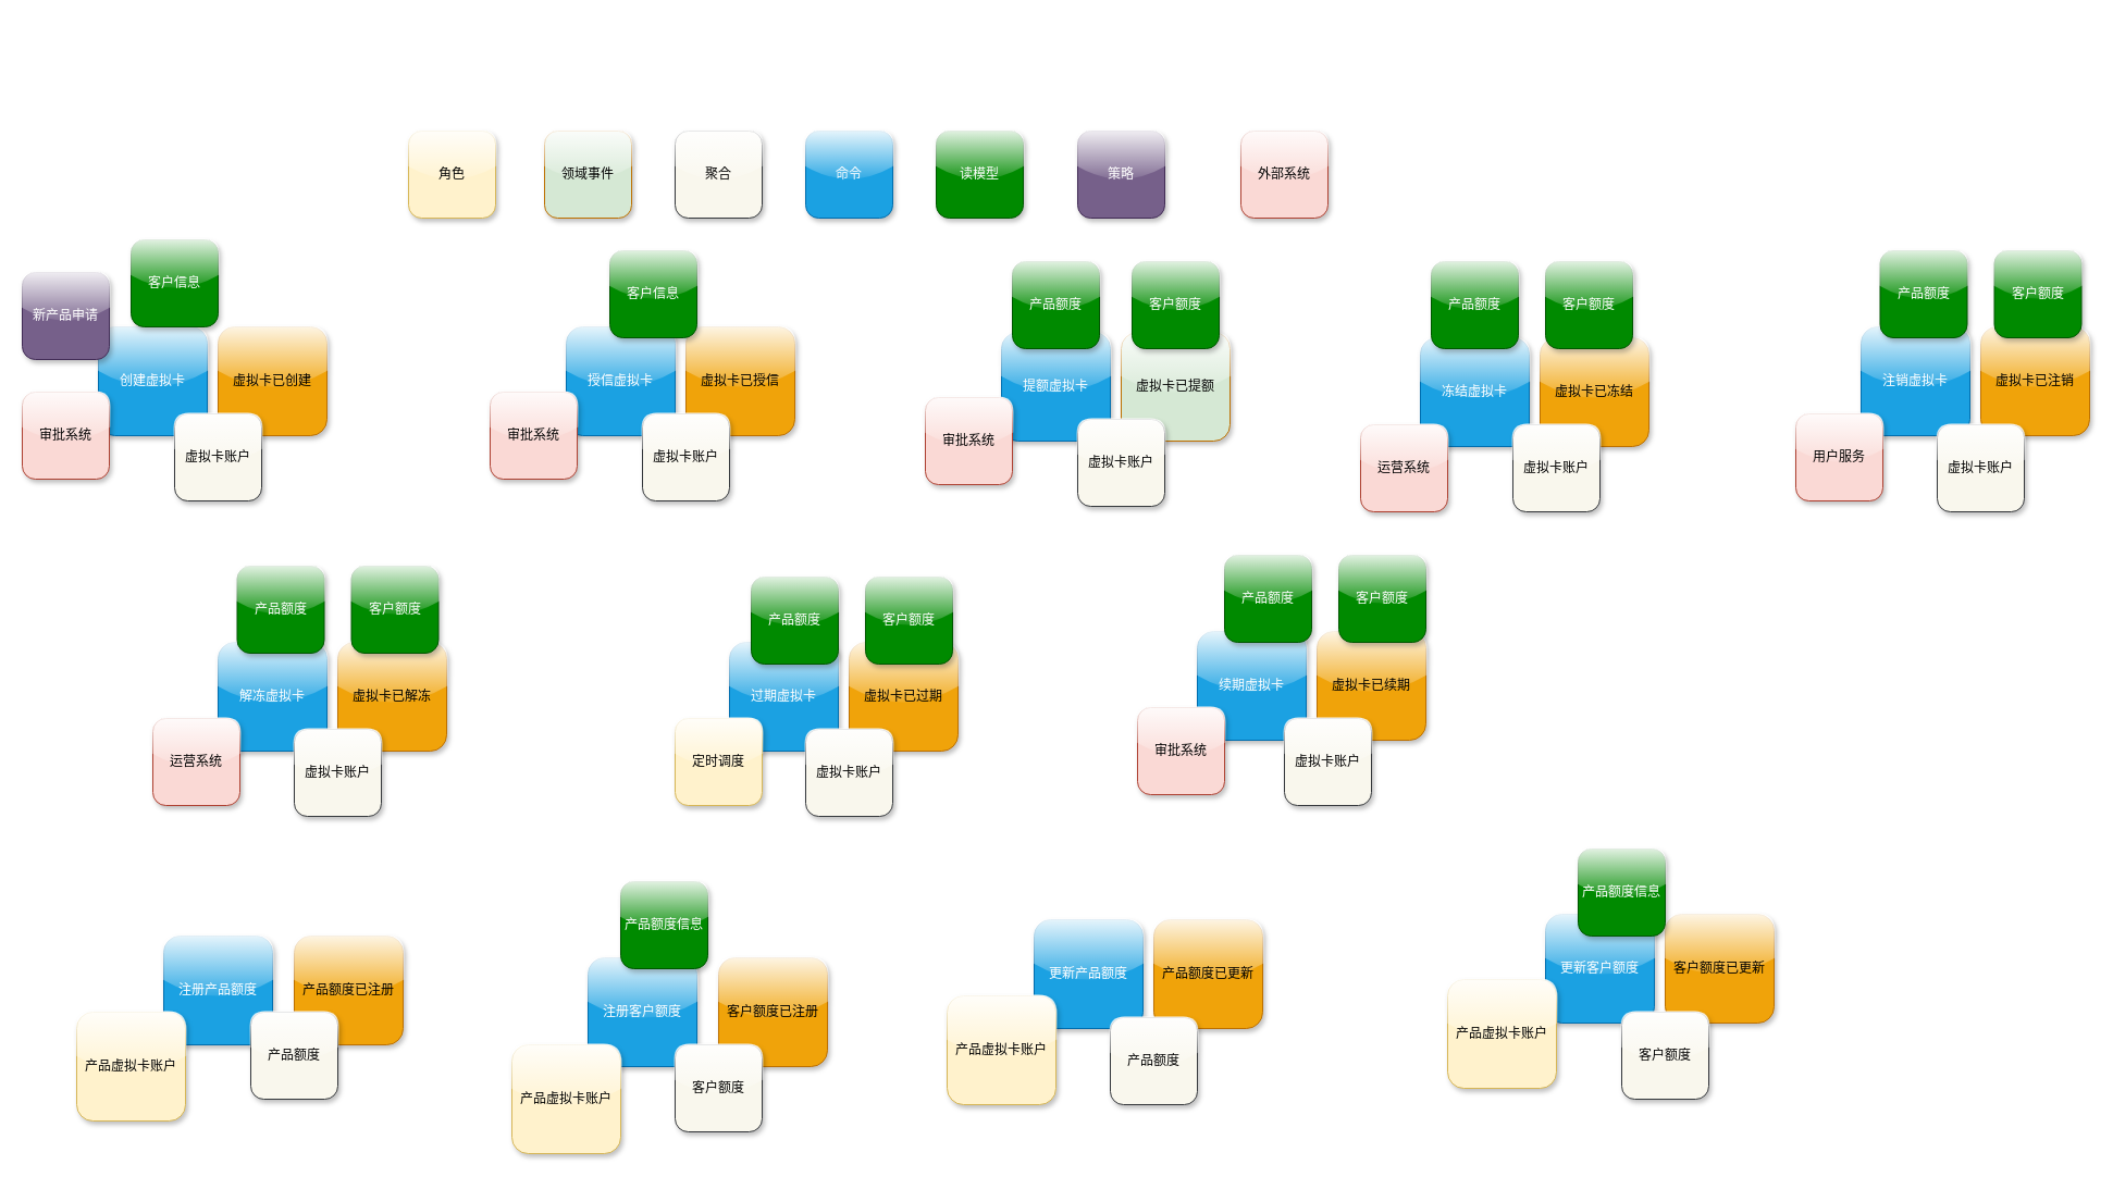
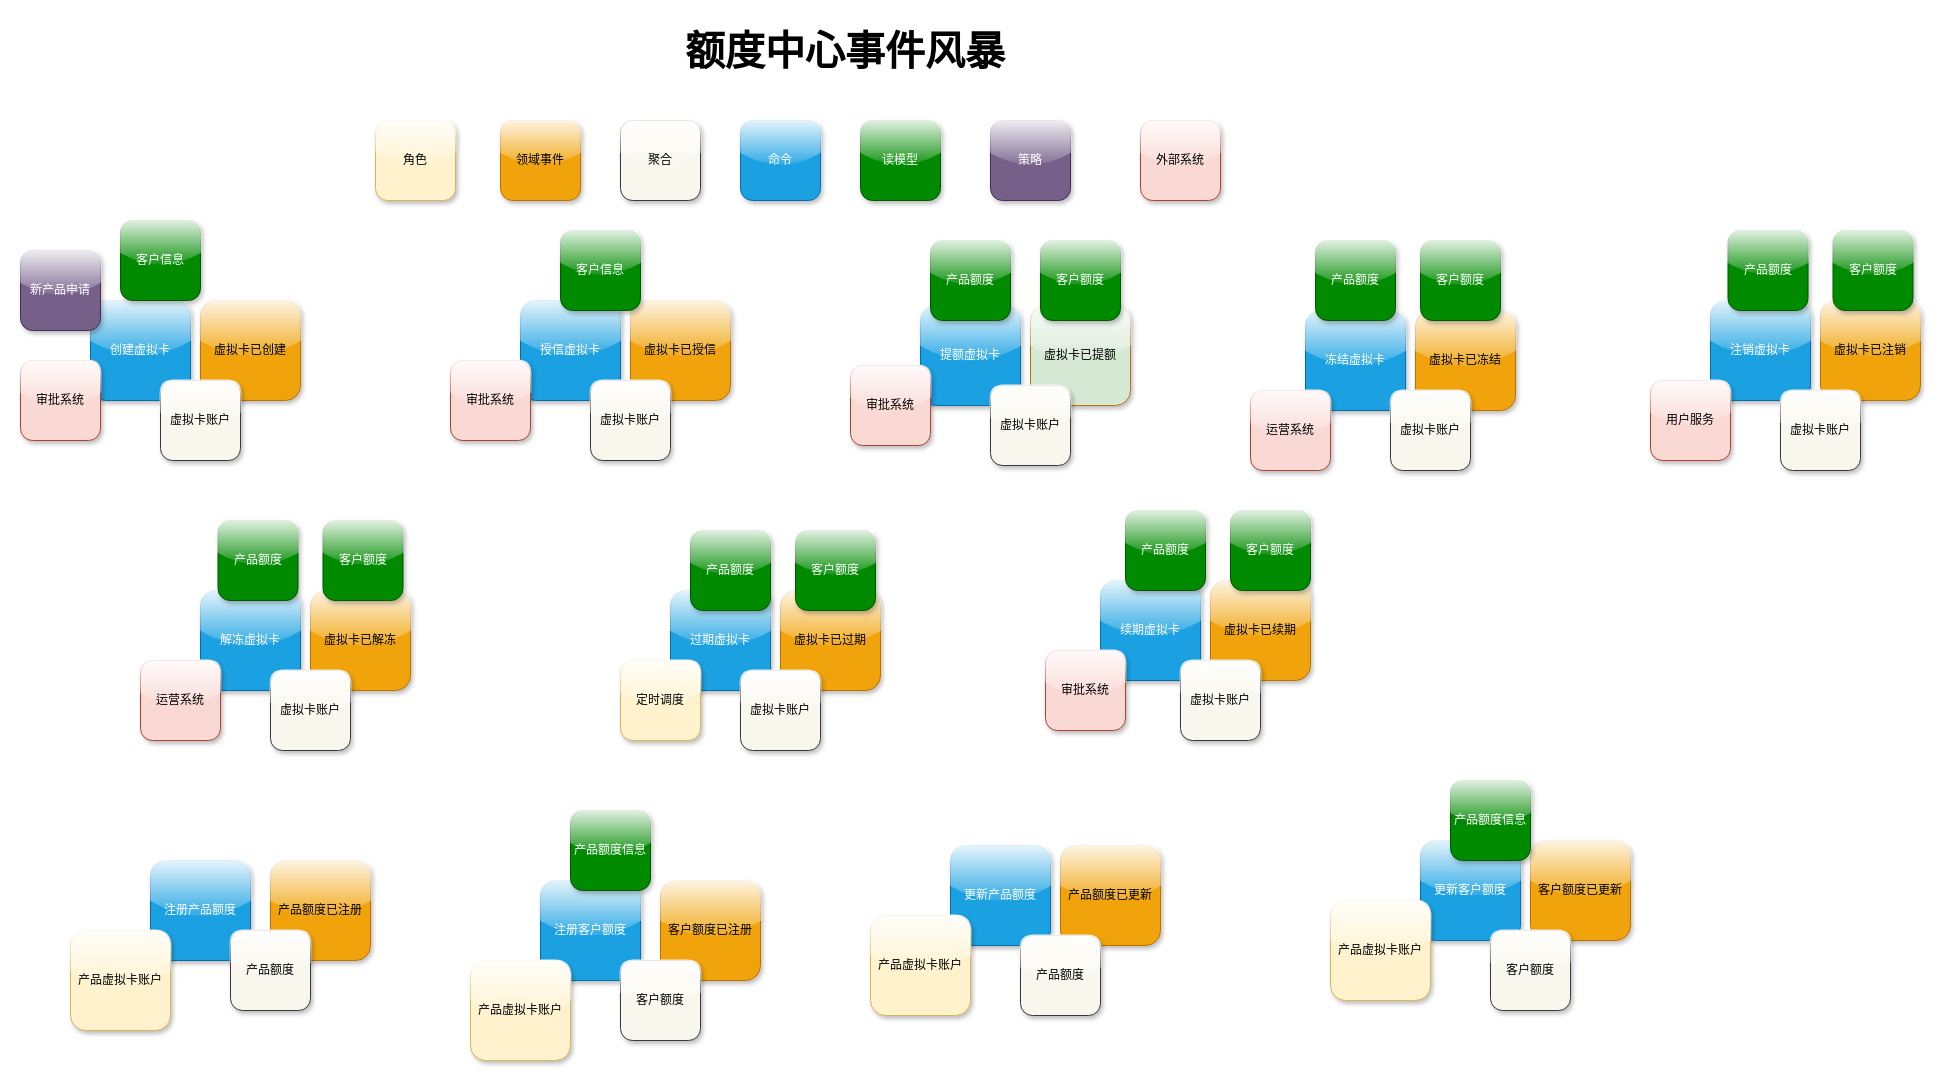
+ <mxCell id="19" value="&lt;h1&gt;&lt;font style=&quot;font-size: 40px&quot;&gt;额度中心事件风暴&lt;/font&gt;&lt;/h1&gt;" style="text;html=1;strokeColor=none;fillColor=none;align=center;verticalAlign=middle;whiteSpace=wrap;rounded=1;shadow=1;glass=1;sketch=0;" parent="1" vertex="1"><mxGeometry x="650" y="20" width="390" height="60" as="geometry" /></mxCell>
- <mxCell id="3" value="领域事件" style="whiteSpace=wrap;html=1;aspect=fixed;shadow=1;fillColor=#d5e8d4;strokeColor=#BD7000;fontColor=#000000;glass=1;sketch=0;rounded=1;" parent="1" vertex="1"><mxGeometry x="500" y="120" width="80" height="80" as="geometry" /></mxCell>
+ <mxCell id="3" value="领域事件" style="whiteSpace=wrap;html=1;aspect=fixed;shadow=1;fillColor=#f0a30a;strokeColor=#BD7000;fontColor=#000000;glass=1;sketch=0;rounded=1;" parent="1" vertex="1"><mxGeometry x="500" y="120" width="80" height="80" as="geometry" /></mxCell>
